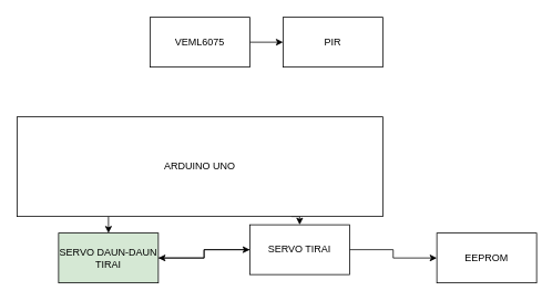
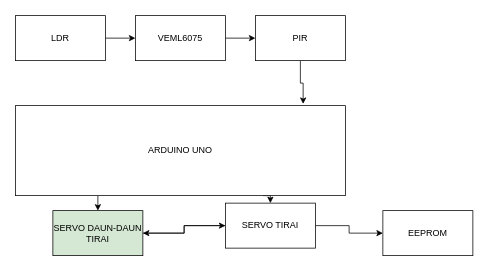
+ <mxCell id="6" value="LDR" style="rounded=0;whiteSpace=wrap;html=1;" vertex="1" parent="1"><mxGeometry x="20" y="20" width="120" height="60" as="geometry" /></mxCell>
+ <mxCell id="5" style="edgeStyle=orthogonalEdgeStyle;rounded=0;orthogonalLoop=1;jettySize=auto;html=1;exitX=1;exitY=0.5;exitDx=0;exitDy=0;entryX=0;entryY=0.5;entryDx=0;entryDy=0;" edge="1" parent="1" source="6" target="10"><mxGeometry relative="1" as="geometry" /></mxCell>
+ <mxCell id="15" style="edgeStyle=orthogonalEdgeStyle;rounded=0;orthogonalLoop=1;jettySize=auto;html=1;exitX=0.5;exitY=1;exitDx=0;exitDy=0;entryX=0.872;entryY=-0.019;entryDx=0;entryDy=0;entryPerimeter=0;" edge="1" parent="1" source="16" target="13"><mxGeometry relative="1" as="geometry" /></mxCell>
- <mxCell id="14" value="EEPROM" style="rounded=0;whiteSpace=wrap;html=1;" vertex="1" parent="1"><mxGeometry x="525" y="280" width="120" height="60" as="geometry" /></mxCell>
+ <mxCell id="14" value="EEPROM" style="rounded=0;whiteSpace=wrap;html=1;" vertex="1" parent="1"><mxGeometry x="510" y="280" width="120" height="60" as="geometry" /></mxCell>
